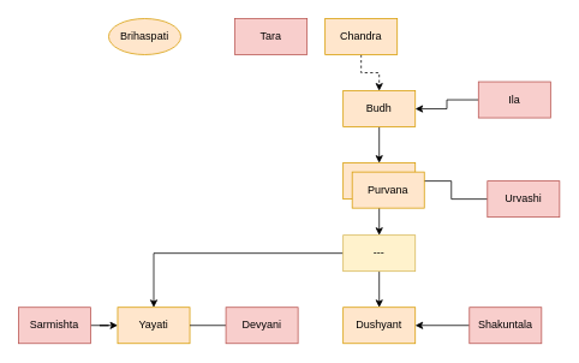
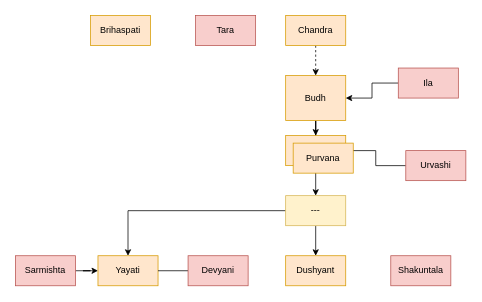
- <mxCell id="2" value="Brihaspati" style="ellipse;whiteSpace=wrap;html=1;fillColor=#ffe6cc;strokeColor=#d79b00;" vertex="1" parent="1"><mxGeometry x="120" y="20" width="80" height="40" as="geometry" /></mxCell>
+ <mxCell id="2" value="Brihaspati" style="rounded=0;whiteSpace=wrap;html=1;fillColor=#ffe6cc;strokeColor=#d79b00;" vertex="1" parent="1"><mxGeometry x="120" y="20" width="80" height="40" as="geometry" /></mxCell>
- <mxCell id="4" value="Chandra" style="rounded=0;whiteSpace=wrap;html=1;fillColor=#ffe6cc;strokeColor=#d79b00;" vertex="1" parent="1"><mxGeometry x="360" y="20" width="80" height="40" as="geometry" /></mxCell>
+ <mxCell id="4" value="Chandra" style="rounded=0;whiteSpace=wrap;html=1;fillColor=#ffe6cc;strokeColor=#d79b00;" vertex="1" parent="1"><mxGeometry x="380" y="20" width="80" height="40" as="geometry" /></mxCell>
- <mxCell id="7" value="Budh" style="rounded=0;whiteSpace=wrap;html=1;fillColor=#ffe6cc;strokeColor=#d79b00;" vertex="1" parent="1"><mxGeometry x="380" y="100" width="80" height="40" as="geometry" /></mxCell>
+ <mxCell id="7" value="Budh" style="rounded=0;whiteSpace=wrap;html=1;fillColor=#ffe6cc;strokeColor=#d79b00;" vertex="1" parent="1"><mxGeometry x="380" y="100" width="80" height="60" as="geometry" /></mxCell>
- <mxCell id="23" style="edgeStyle=orthogonalEdgeStyle;rounded=0;orthogonalLoop=1;jettySize=auto;html=1;entryX=1;entryY=0.5;entryDx=0;entryDy=0;" edge="1" parent="1" source="24" target="22"><mxGeometry relative="1" as="geometry" /></mxCell>
